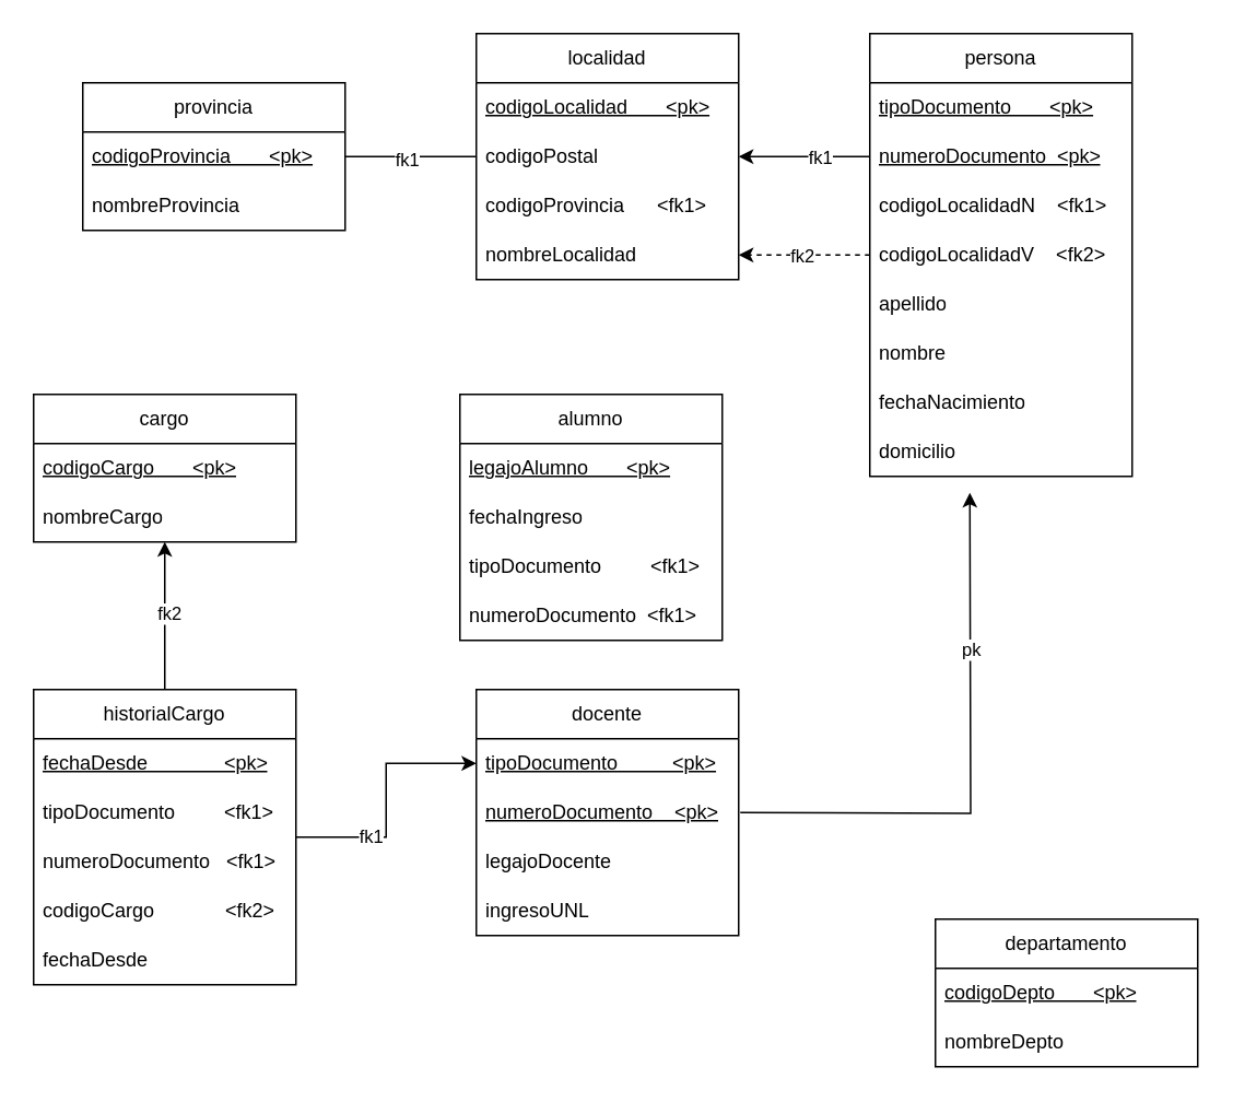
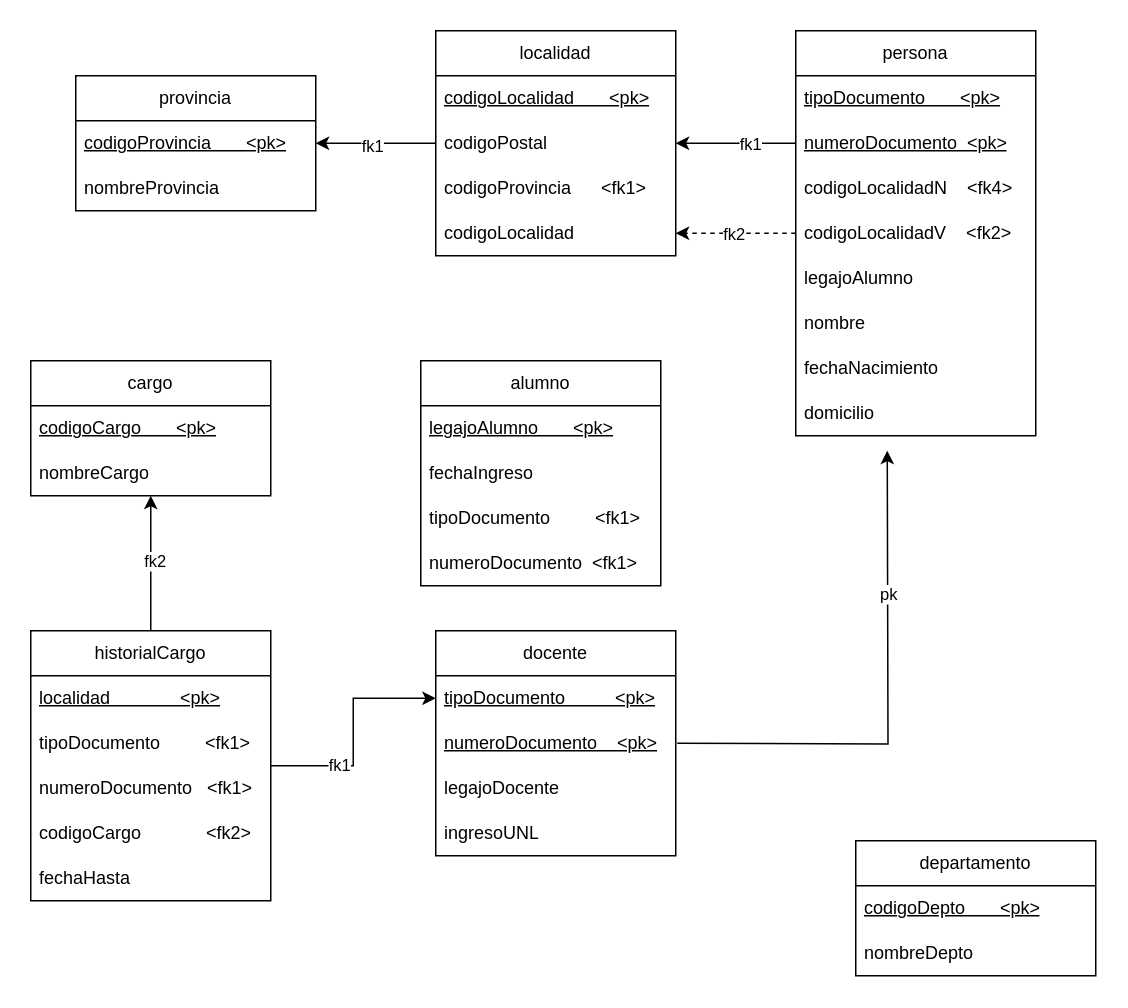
- <mxCell id="11" style="edgeStyle=orthogonalEdgeStyle;rounded=0;orthogonalLoop=1;jettySize=auto;html=1;entryX=1;entryY=0.5;entryDx=0;entryDy=0;endArrow=none;" edge="1" parent="1" source="13" target="3"><mxGeometry relative="1" as="geometry" /></mxCell>
+ <mxCell id="11" style="edgeStyle=orthogonalEdgeStyle;rounded=0;orthogonalLoop=1;jettySize=auto;html=1;entryX=1;entryY=0.5;entryDx=0;entryDy=0;" edge="1" parent="1" source="13" target="3"><mxGeometry relative="1" as="geometry" /></mxCell>
- <mxCell id="21" value="codigoLocalidadN&amp;nbsp;&amp;nbsp;&amp;nbsp; &amp;lt;fk1&amp;gt;" style="text;strokeColor=none;fillColor=none;align=left;verticalAlign=middle;spacingLeft=4;spacingRight=4;overflow=hidden;points=[[0,0.5],[1,0.5]];portConstraint=eastwest;rotatable=0;whiteSpace=wrap;html=1;" vertex="1" parent="18"><mxGeometry y="90" width="160" height="30" as="geometry" /></mxCell>
+ <mxCell id="21" value="codigoLocalidadN&amp;nbsp;&amp;nbsp;&amp;nbsp; &amp;lt;fk4&amp;gt;" style="text;strokeColor=none;fillColor=none;align=left;verticalAlign=middle;spacingLeft=4;spacingRight=4;overflow=hidden;points=[[0,0.5],[1,0.5]];portConstraint=eastwest;rotatable=0;whiteSpace=wrap;html=1;" vertex="1" parent="18"><mxGeometry y="90" width="160" height="30" as="geometry" /></mxCell>
- <mxCell id="17" value="nombreLocalidad" style="text;strokeColor=none;fillColor=none;align=left;verticalAlign=middle;spacingLeft=4;spacingRight=4;overflow=hidden;points=[[0,0.5],[1,0.5]];portConstraint=eastwest;rotatable=0;whiteSpace=wrap;html=1;" vertex="1" parent="13"><mxGeometry y="120" width="160" height="30" as="geometry" /></mxCell>
+ <mxCell id="17" value="codigoLocalidad" style="text;strokeColor=none;fillColor=none;align=left;verticalAlign=middle;spacingLeft=4;spacingRight=4;overflow=hidden;points=[[0,0.5],[1,0.5]];portConstraint=eastwest;rotatable=0;whiteSpace=wrap;html=1;" vertex="1" parent="13"><mxGeometry y="120" width="160" height="30" as="geometry" /></mxCell>
- <mxCell id="23" value="apellido" style="text;strokeColor=none;fillColor=none;align=left;verticalAlign=middle;spacingLeft=4;spacingRight=4;overflow=hidden;points=[[0,0.5],[1,0.5]];portConstraint=eastwest;rotatable=0;whiteSpace=wrap;html=1;" vertex="1" parent="18"><mxGeometry y="150" width="160" height="30" as="geometry" /></mxCell>
+ <mxCell id="23" value="legajoAlumno" style="text;strokeColor=none;fillColor=none;align=left;verticalAlign=middle;spacingLeft=4;spacingRight=4;overflow=hidden;points=[[0,0.5],[1,0.5]];portConstraint=eastwest;rotatable=0;whiteSpace=wrap;html=1;" vertex="1" parent="18"><mxGeometry y="150" width="160" height="30" as="geometry" /></mxCell>
- <mxCell id="48" value="&lt;u&gt;fechaDesde &amp;nbsp;&amp;nbsp;&amp;nbsp;&amp;nbsp;&amp;nbsp;&amp;nbsp;&amp;nbsp;&amp;nbsp;&amp;nbsp;&amp;nbsp;&amp;nbsp;&amp;nbsp; &amp;lt;pk&amp;gt;&lt;/u&gt;" style="text;strokeColor=none;fillColor=none;align=left;verticalAlign=middle;spacingLeft=4;spacingRight=4;overflow=hidden;points=[[0,0.5],[1,0.5]];portConstraint=eastwest;rotatable=0;whiteSpace=wrap;html=1;" vertex="1" parent="47"><mxGeometry y="30" width="160" height="30" as="geometry" /></mxCell>
+ <mxCell id="48" value="&lt;u&gt;localidad &amp;nbsp;&amp;nbsp;&amp;nbsp;&amp;nbsp;&amp;nbsp;&amp;nbsp;&amp;nbsp;&amp;nbsp;&amp;nbsp;&amp;nbsp;&amp;nbsp;&amp;nbsp; &amp;lt;pk&amp;gt;&lt;/u&gt;" style="text;strokeColor=none;fillColor=none;align=left;verticalAlign=middle;spacingLeft=4;spacingRight=4;overflow=hidden;points=[[0,0.5],[1,0.5]];portConstraint=eastwest;rotatable=0;whiteSpace=wrap;html=1;" vertex="1" parent="47"><mxGeometry y="30" width="160" height="30" as="geometry" /></mxCell>
- <mxCell id="52" value="fechaDesde" style="text;strokeColor=none;fillColor=none;align=left;verticalAlign=middle;spacingLeft=4;spacingRight=4;overflow=hidden;points=[[0,0.5],[1,0.5]];portConstraint=eastwest;rotatable=0;whiteSpace=wrap;html=1;" vertex="1" parent="47"><mxGeometry y="150" width="160" height="30" as="geometry" /></mxCell>
+ <mxCell id="52" value="fechaHasta" style="text;strokeColor=none;fillColor=none;align=left;verticalAlign=middle;spacingLeft=4;spacingRight=4;overflow=hidden;points=[[0,0.5],[1,0.5]];portConstraint=eastwest;rotatable=0;whiteSpace=wrap;html=1;" vertex="1" parent="47"><mxGeometry y="150" width="160" height="30" as="geometry" /></mxCell>
